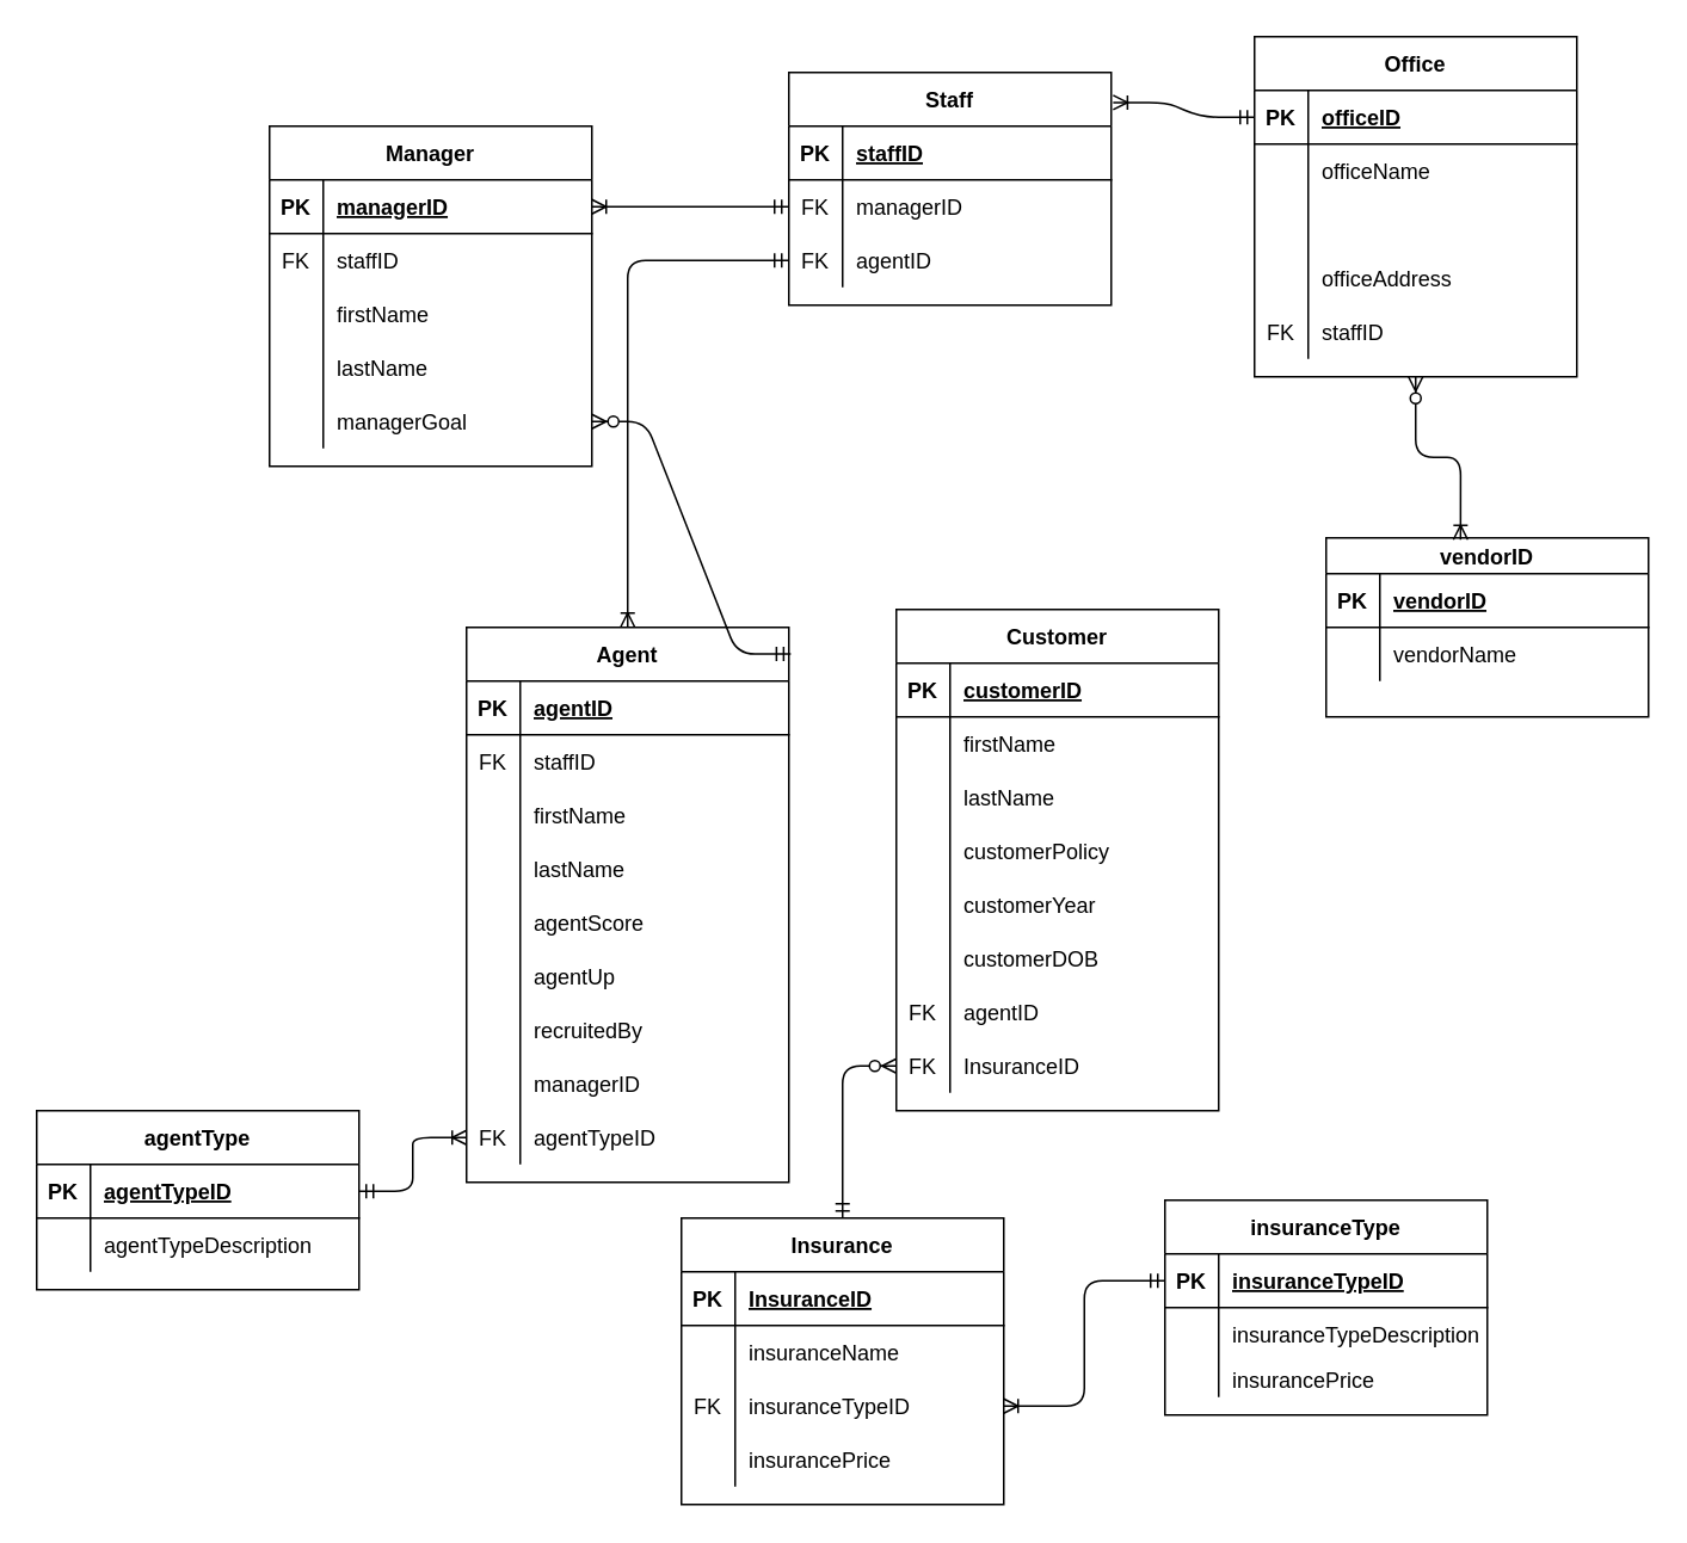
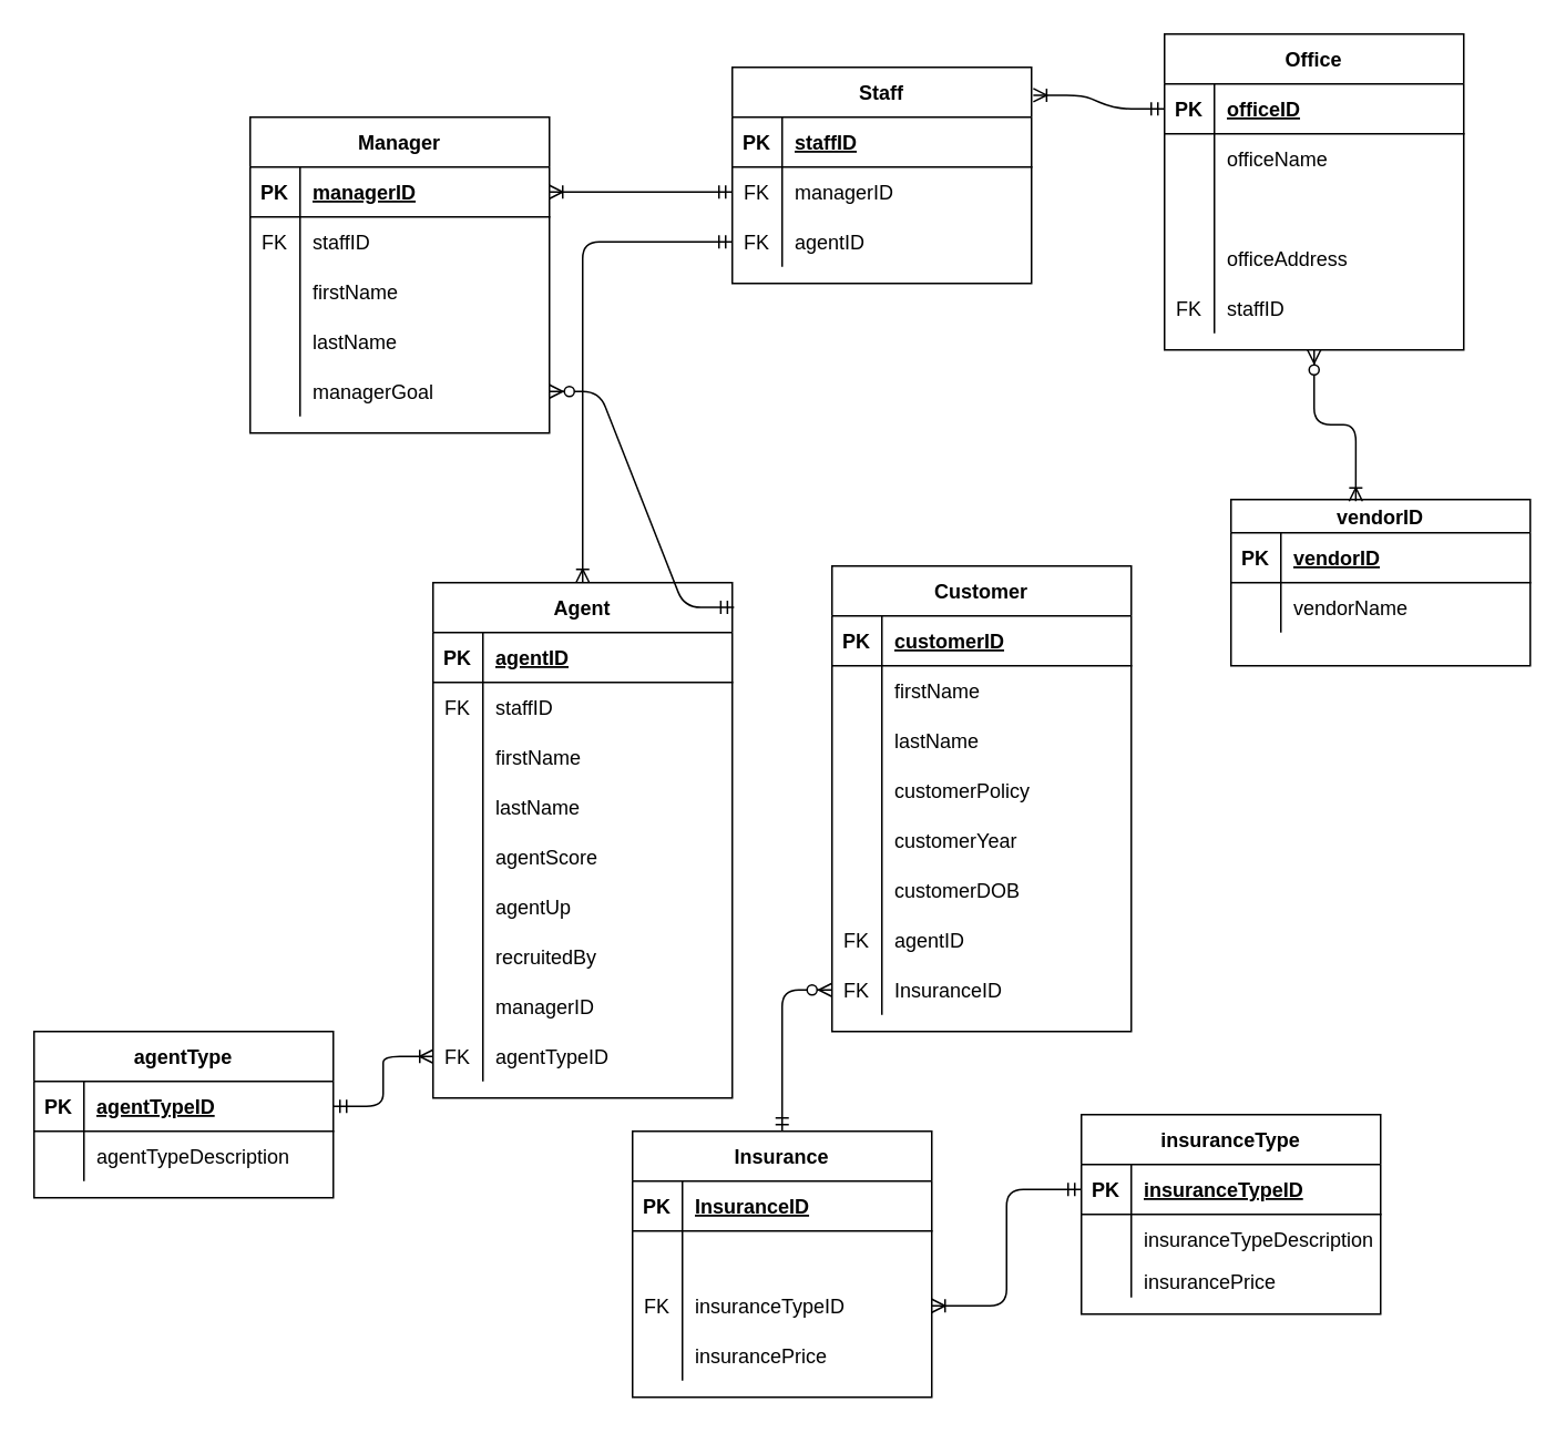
- <mxCell id="119" value="insuranceName" style="shape=partialRectangle;connectable=0;fillColor=none;top=0;left=0;bottom=0;right=0;align=left;spacingLeft=6;overflow=hidden;" parent="117" vertex="1"><mxGeometry x="30" width="150" height="30" as="geometry" /></mxCell>
